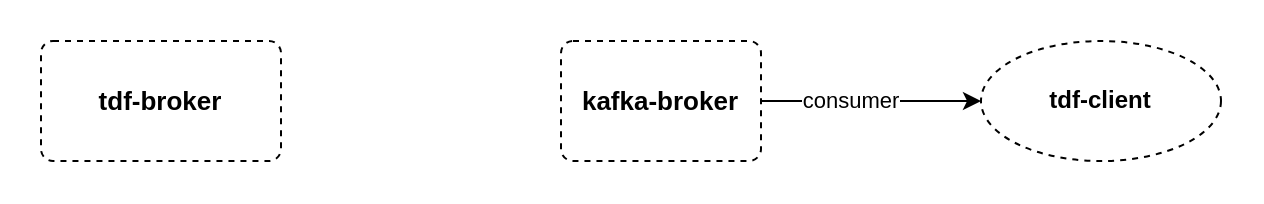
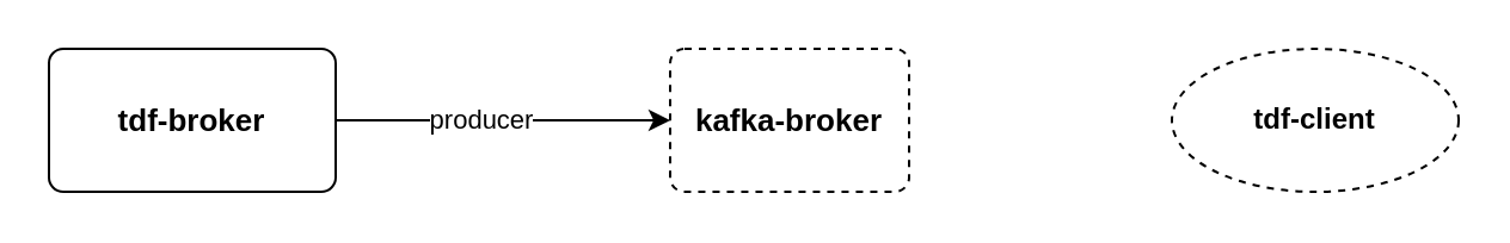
- <mxCell id="9" value="tdf-broker" style="whiteSpace=wrap;html=1;rounded=1;dashed=1;arcSize=10;fontSize=13;fontStyle=1" vertex="1" parent="1"><mxGeometry x="20" y="20" width="120" height="60" as="geometry" /></mxCell>
+ <mxCell id="9" value="tdf-broker" style="whiteSpace=wrap;html=1;rounded=1;dashed=0;arcSize=10;fontSize=13;fontStyle=1;" vertex="1" parent="1"><mxGeometry x="20" y="20" width="120" height="60" as="geometry" /></mxCell>
+ <mxCell id="7" value="" style="edgeStyle=orthogonalEdgeStyle;rounded=0;orthogonalLoop=1;jettySize=auto;html=1;" edge="1" parent="1" source="9" target="5"><mxGeometry relative="1" as="geometry" /></mxCell>
+ <mxCell id="8" value="producer" style="edgeLabel;html=1;align=center;verticalAlign=middle;resizable=0;points=[];" vertex="1" connectable="0" parent="7"><mxGeometry x="-0.143" y="1" relative="1" as="geometry"><mxPoint as="offset" /></mxGeometry></mxCell>
- <mxCell id="2" value="" style="edgeStyle=orthogonalEdgeStyle;rounded=0;orthogonalLoop=1;jettySize=auto;html=1;" edge="1" parent="1" source="5" target="6"><mxGeometry relative="1" as="geometry" /></mxCell>
- <mxCell id="3" value="consumer" style="edgeLabel;html=1;align=center;verticalAlign=middle;resizable=0;points=[];" vertex="1" connectable="0" parent="2"><mxGeometry x="-0.2" y="1" relative="1" as="geometry"><mxPoint as="offset" /></mxGeometry></mxCell>
